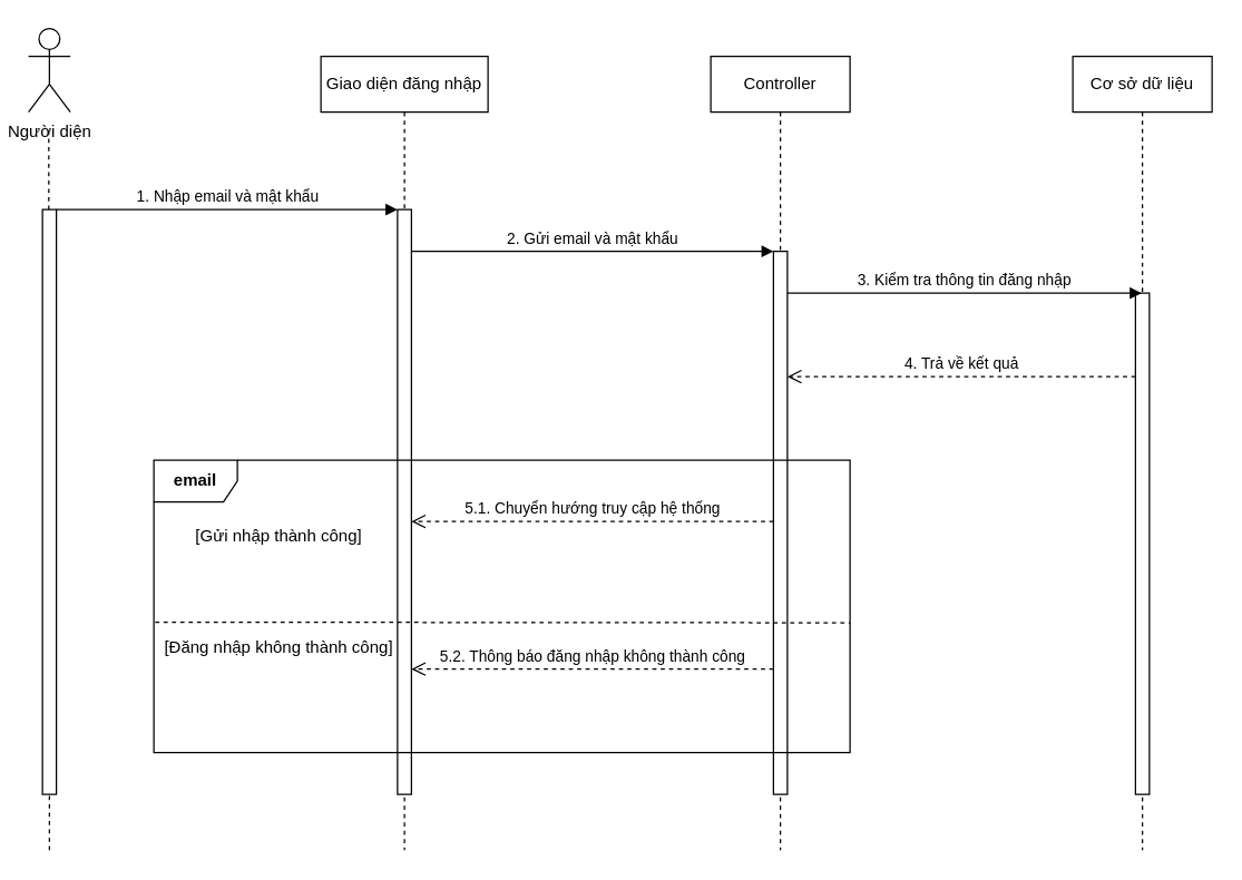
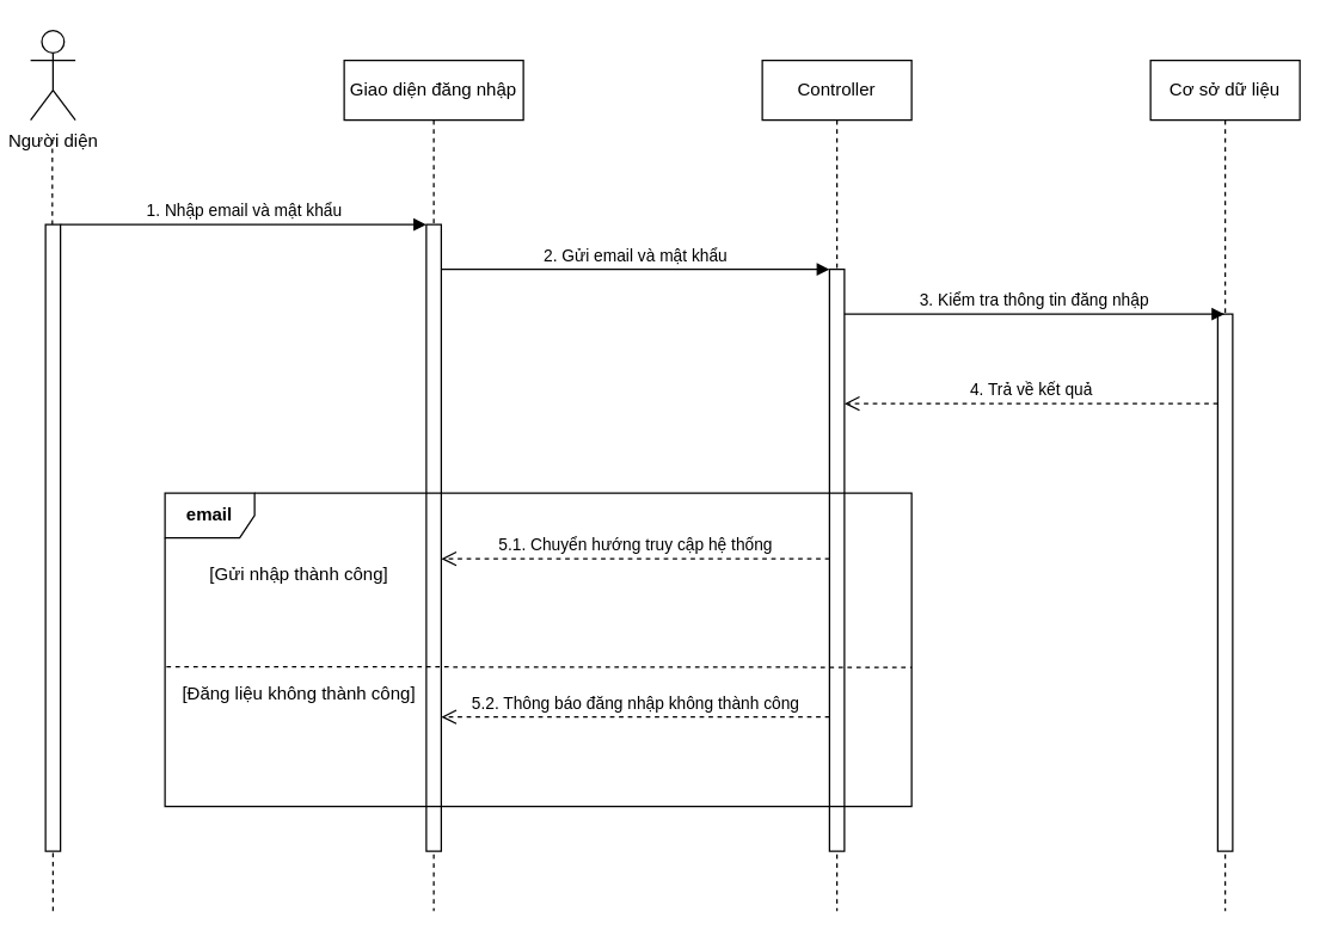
- <mxCell id="21" value="[Đăng nhập không thành công]" style="text;html=1;align=center;verticalAlign=middle;whiteSpace=wrap;rounded=0;" vertex="1" parent="1"><mxGeometry x="115" y="450" width="170" height="30" as="geometry" /></mxCell>
+ <mxCell id="21" value="[Đăng liệu không thành công]" style="text;html=1;align=center;verticalAlign=middle;whiteSpace=wrap;rounded=0;" vertex="1" parent="1"><mxGeometry x="115" y="450" width="170" height="30" as="geometry" /></mxCell>
